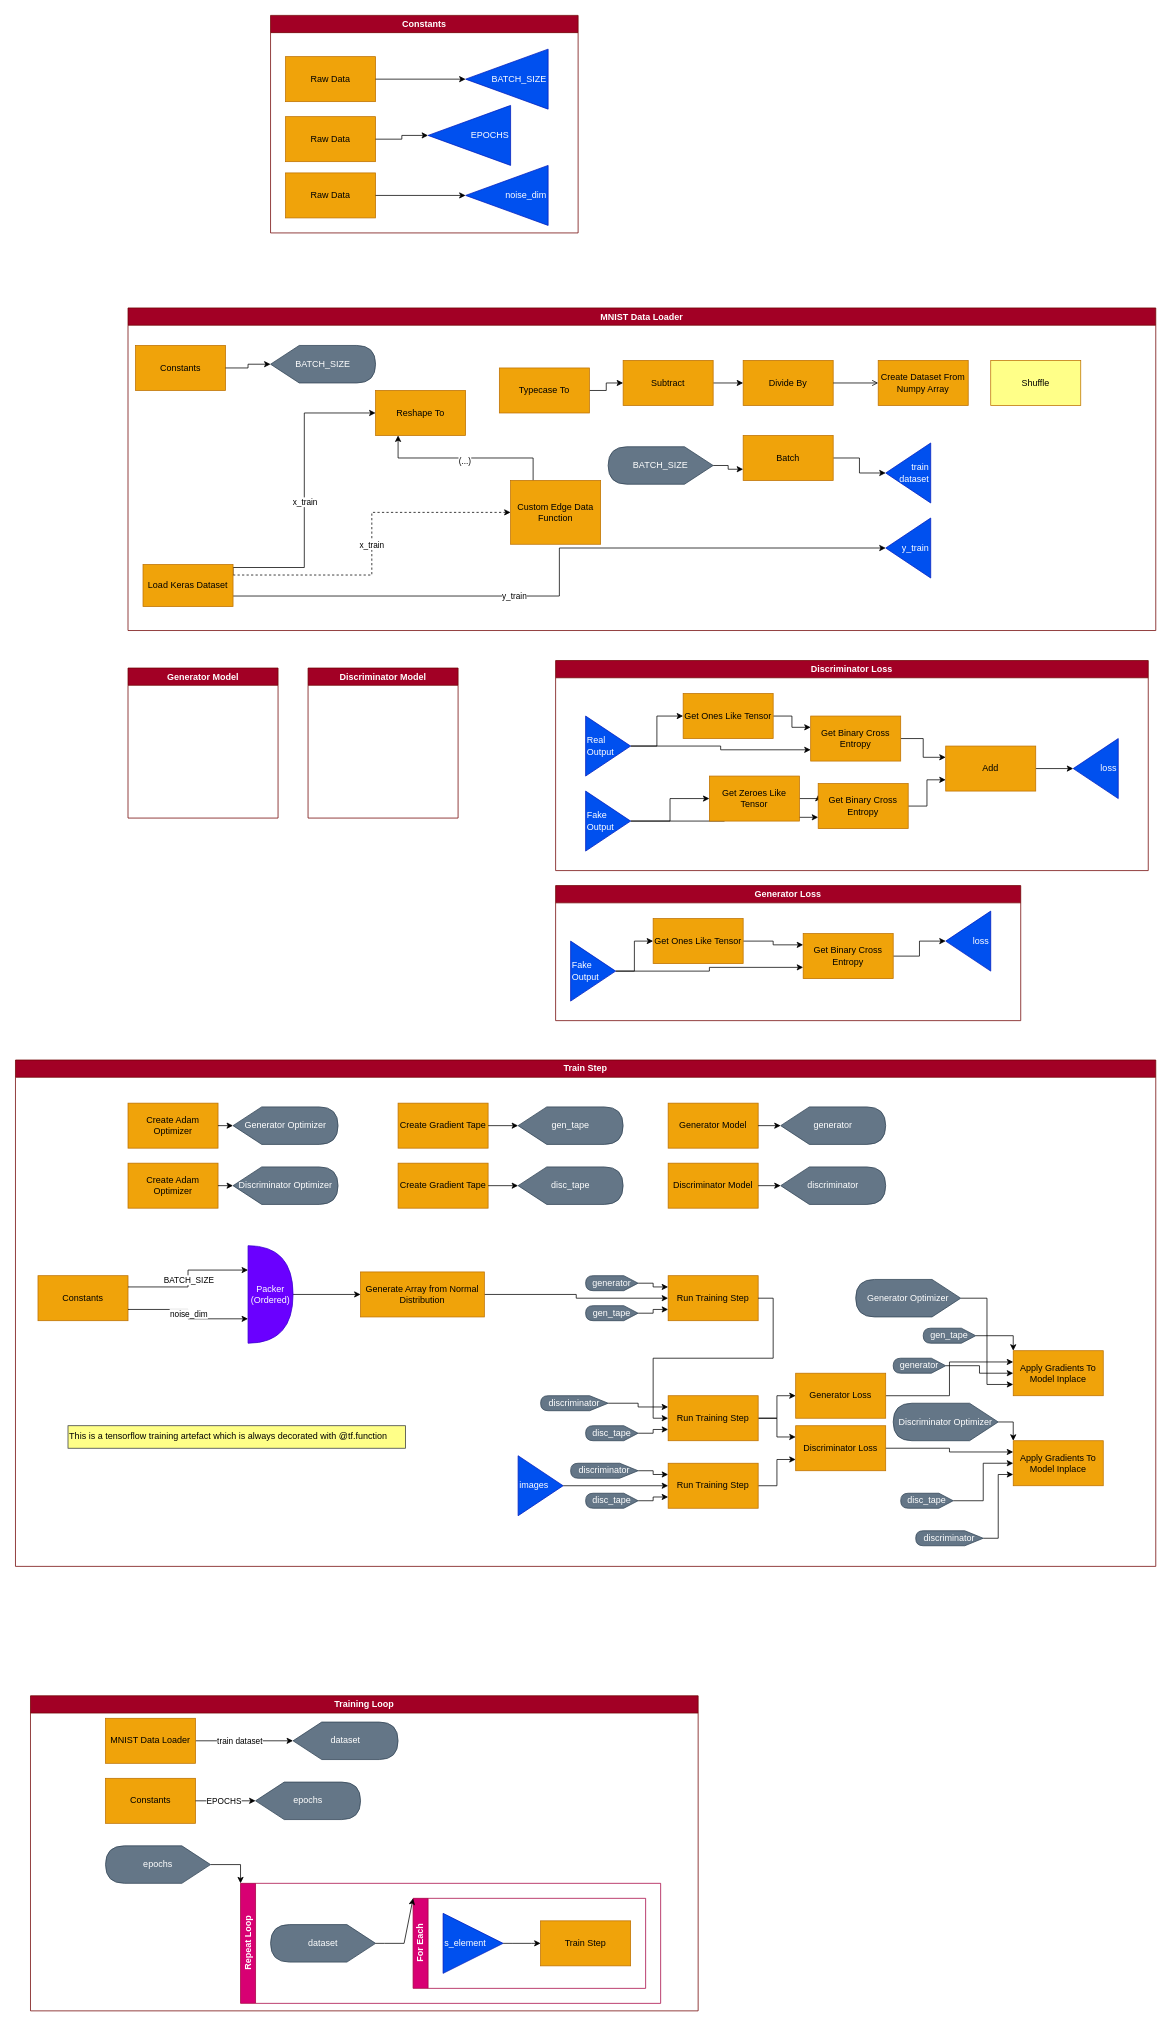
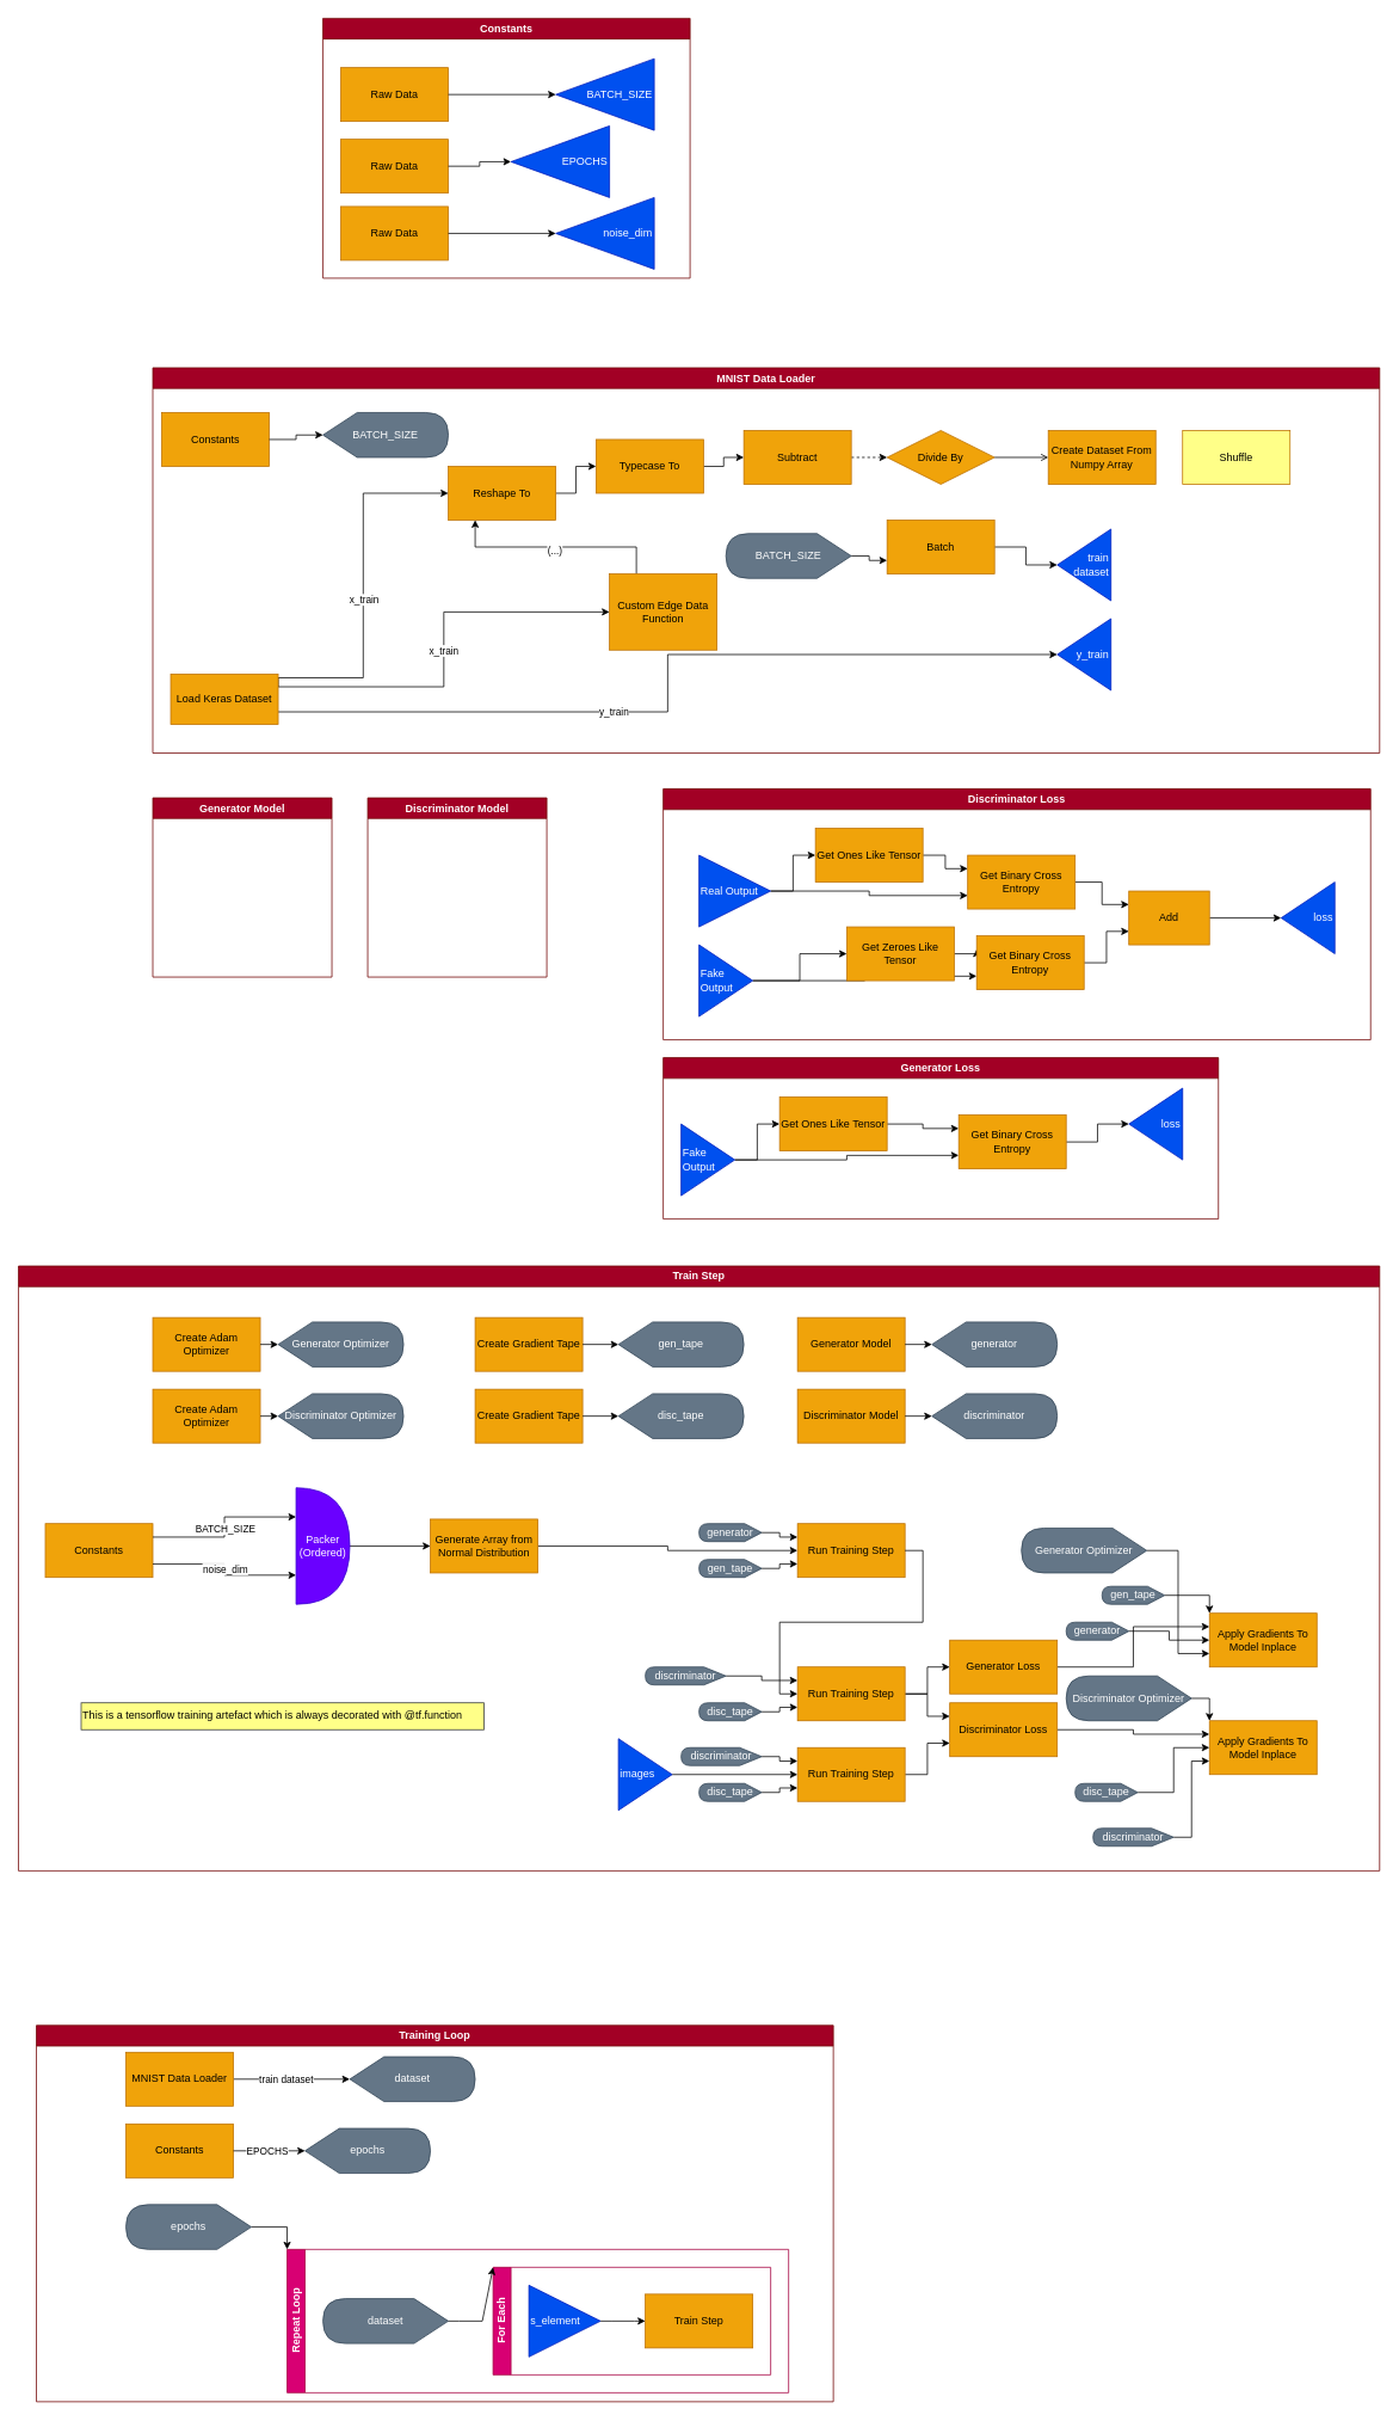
- <mxCell id="13" style="edgeStyle=orthogonalEdgeStyle;rounded=0;orthogonalLoop=1;jettySize=auto;html=1;exitX=1;exitY=0.5;exitDx=0;exitDy=0;entryX=0;entryY=0.5;entryDx=0;entryDy=0;" edge="1" parent="9" source="14" target="11"><mxGeometry relative="1" as="geometry" /></mxCell>
+ <mxCell id="13" style="edgeStyle=orthogonalEdgeStyle;rounded=0;orthogonalLoop=1;jettySize=auto;html=1;exitX=1;exitY=0.5;exitDx=0;exitDy=0;entryX=0;entryY=0.5;entryDx=0;entryDy=0;dashed=1;" edge="1" parent="9" source="14" target="11"><mxGeometry relative="1" as="geometry" /></mxCell>
- <mxCell id="11" value="Divide By" style="rounded=0;whiteSpace=wrap;html=1;fillColor=#f0a30a;fontColor=#000000;strokeColor=#BD7000;" vertex="1" parent="9"><mxGeometry x="820" y="70" width="120" height="60" as="geometry" /></mxCell>
+ <mxCell id="11" value="Divide By" style="rhombus;whiteSpace=wrap;html=1;fillColor=#f0a30a;fontColor=#000000;strokeColor=#BD7000;" vertex="1" parent="9"><mxGeometry x="820" y="70" width="120" height="60" as="geometry" /></mxCell>
+ <mxCell id="15" style="edgeStyle=orthogonalEdgeStyle;rounded=0;orthogonalLoop=1;jettySize=auto;html=1;exitX=1;exitY=0.5;exitDx=0;exitDy=0;entryX=0;entryY=0.5;entryDx=0;entryDy=0;" edge="1" parent="9" source="16" target="18"><mxGeometry relative="1" as="geometry" /></mxCell>
- <mxCell id="6" style="edgeStyle=orthogonalEdgeStyle;rounded=0;orthogonalLoop=1;jettySize=auto;html=1;exitX=1;exitY=0.25;exitDx=0;exitDy=0;entryX=0;entryY=0.5;entryDx=0;entryDy=0;dashed=1;" edge="1" parent="1" source="8" target="21"><mxGeometry relative="1" as="geometry" /></mxCell>
+ <mxCell id="6" style="edgeStyle=orthogonalEdgeStyle;rounded=0;orthogonalLoop=1;jettySize=auto;html=1;exitX=1;exitY=0.25;exitDx=0;exitDy=0;entryX=0;entryY=0.5;entryDx=0;entryDy=0;" edge="1" parent="1" source="8" target="21"><mxGeometry relative="1" as="geometry" /></mxCell>
- <mxCell id="36" value="Real Output" style="triangle;whiteSpace=wrap;html=1;align=left;fillColor=#0050ef;fontColor=#ffffff;strokeColor=#001DBC;" vertex="1" parent="1"><mxGeometry x="780" y="954" width="60" height="80" as="geometry" /></mxCell>
+ <mxCell id="36" value="Real Output" style="triangle;whiteSpace=wrap;html=1;align=left;fillColor=#0050ef;fontColor=#ffffff;strokeColor=#001DBC;" vertex="1" parent="1"><mxGeometry x="780" y="954" width="80" height="80" as="geometry" /></mxCell>
- <mxCell id="49" value="Add" style="rounded=0;whiteSpace=wrap;html=1;fillColor=#f0a30a;fontColor=#000000;strokeColor=#BD7000;" vertex="1" parent="1"><mxGeometry x="1260" y="994" width="120" height="60" as="geometry" /></mxCell>
+ <mxCell id="49" value="Add" style="rounded=0;whiteSpace=wrap;html=1;fillColor=#f0a30a;fontColor=#000000;strokeColor=#BD7000;" vertex="1" parent="1"><mxGeometry x="1260" y="994" width="90" height="60" as="geometry" /></mxCell>
- <mxCell id="78" value="Generate Array from Normal Distribution" style="rounded=0;whiteSpace=wrap;html=1;fillColor=#f0a30a;fontColor=#000000;strokeColor=#BD7000;" vertex="1" parent="1"><mxGeometry x="480" y="1695" width="165" height="60" as="geometry" /></mxCell>
+ <mxCell id="78" value="Generate Array from Normal Distribution" style="rounded=0;whiteSpace=wrap;html=1;fillColor=#f0a30a;fontColor=#000000;strokeColor=#BD7000;" vertex="1" parent="1"><mxGeometry x="480" y="1695" width="120" height="60" as="geometry" /></mxCell>
